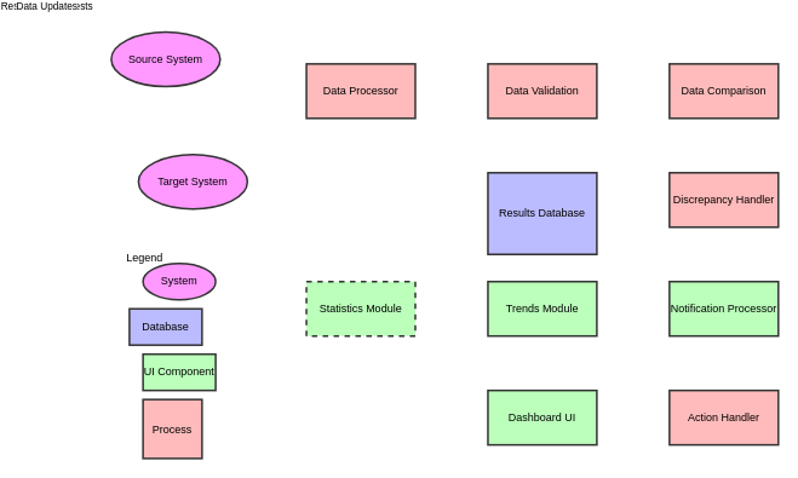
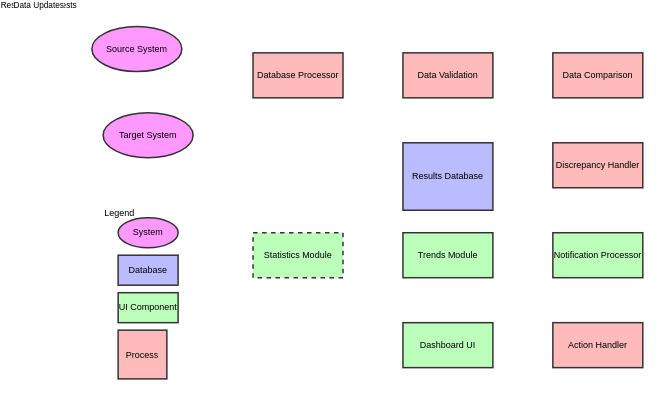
- <mxCell id="4" value="Data Processor" style="rounded=0;whiteSpace=wrap;html=1;fillColor=#fbb;strokeColor=#333;strokeWidth=2;" vertex="1" parent="1"><mxGeometry x="235" y="55" width="120" height="60" as="geometry" /></mxCell>
+ <mxCell id="4" value="Database Processor" style="rounded=0;whiteSpace=wrap;html=1;fillColor=#fbb;strokeColor=#333;strokeWidth=2;" vertex="1" parent="1"><mxGeometry x="235" y="55" width="120" height="60" as="geometry" /></mxCell>
- <mxCell id="3" value="Target System" style="ellipse;whiteSpace=wrap;html=1;fillColor=#f9f;strokeColor=#333;strokeWidth=2;" vertex="1" parent="1"><mxGeometry x="50" y="155" width="120" height="60" as="geometry" /></mxCell>
+ <mxCell id="3" value="Target System" style="ellipse;whiteSpace=wrap;html=1;fillColor=#f9f;strokeColor=#333;strokeWidth=2;" vertex="1" parent="1"><mxGeometry x="35" y="135" width="120" height="60" as="geometry" /></mxCell>
- <mxCell id="30" value="Database" style="cylinder3;whiteSpace=wrap;html=1;fillColor=#bbf;strokeColor=#333;strokeWidth=2;" vertex="1" parent="1"><mxGeometry x="40" y="325" width="80" height="40" as="geometry" /></mxCell>
+ <mxCell id="30" value="Database" style="cylinder3;whiteSpace=wrap;html=1;fillColor=#bbf;strokeColor=#333;strokeWidth=2;" vertex="1" parent="1"><mxGeometry x="55" y="325" width="80" height="40" as="geometry" /></mxCell>
